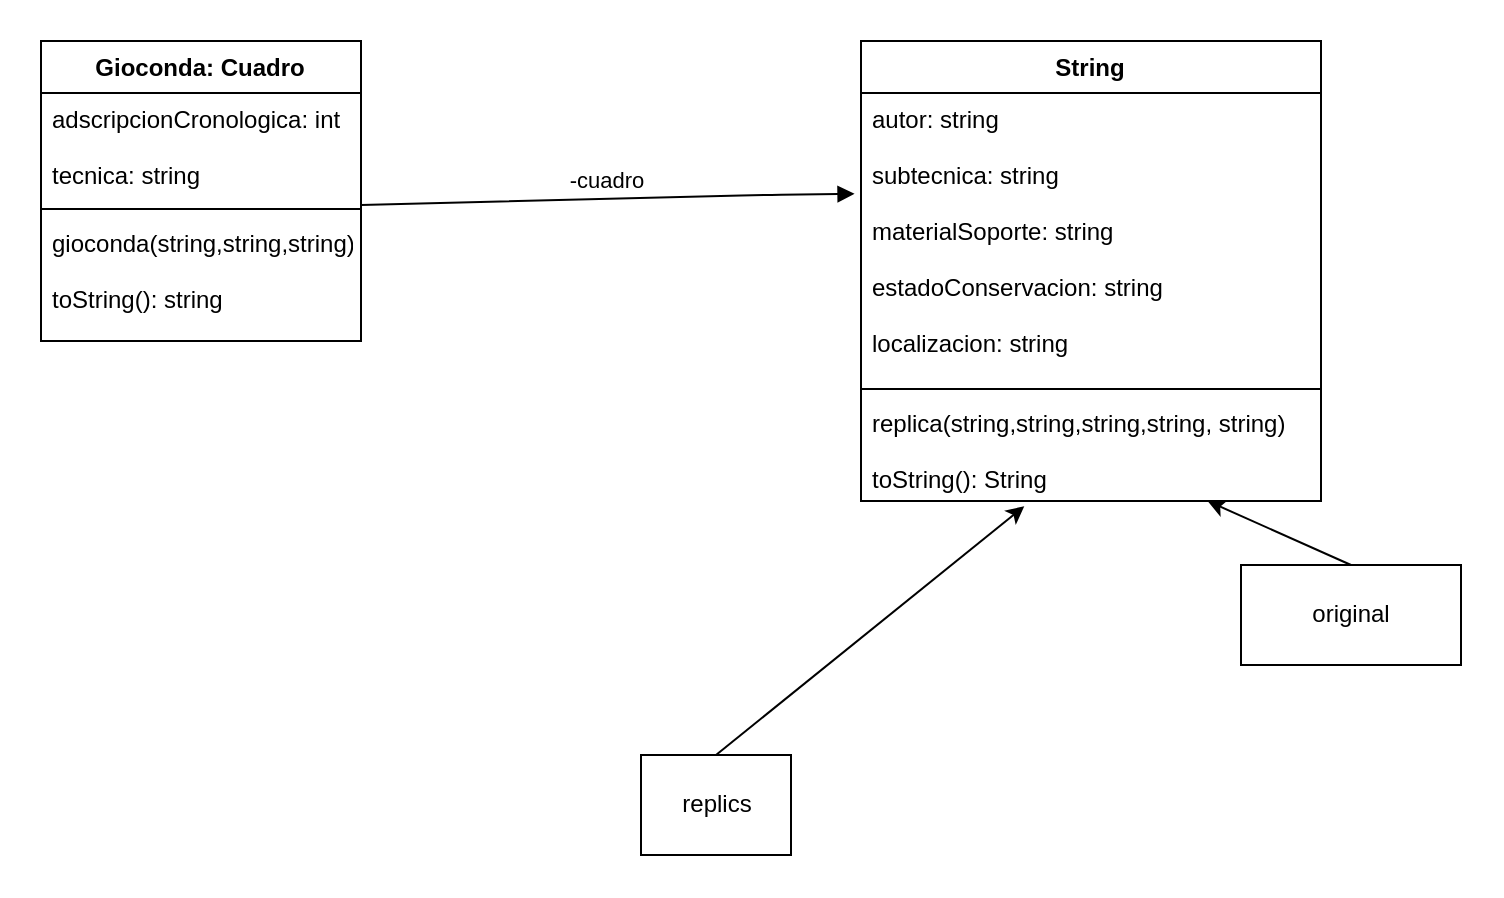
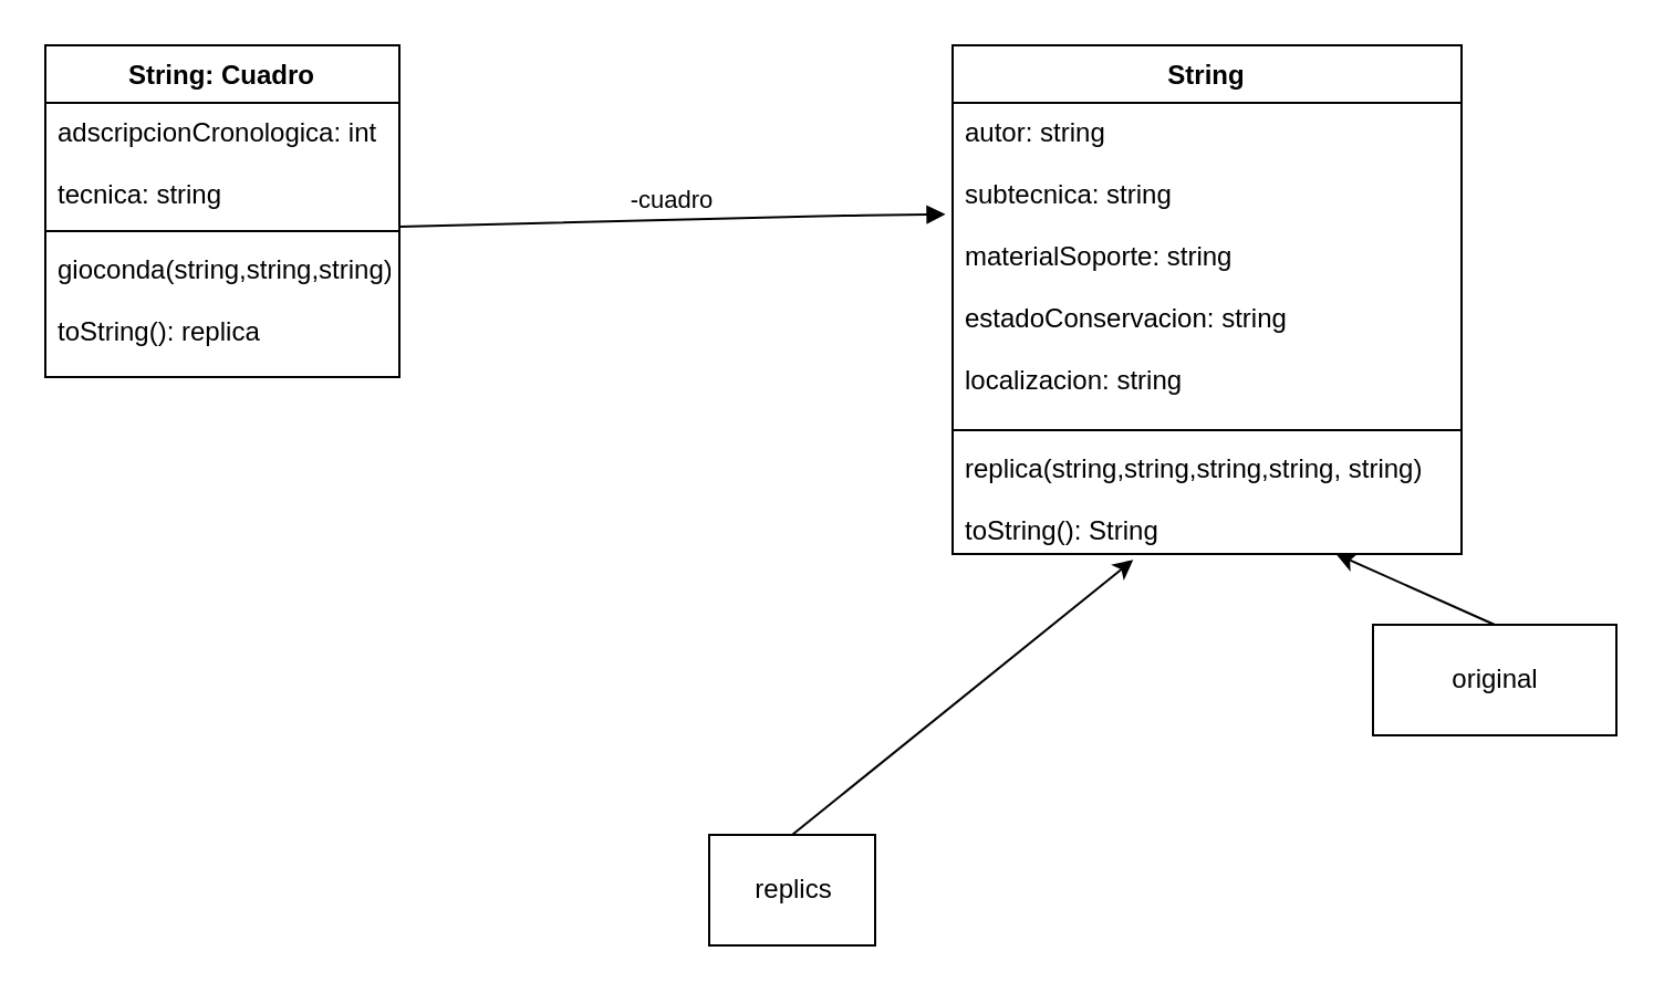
- <mxCell id="2" value="Gioconda: Cuadro" style="swimlane;fontStyle=1;align=center;verticalAlign=top;childLayout=stackLayout;horizontal=1;startSize=26;horizontalStack=0;resizeParent=1;resizeParentMax=0;resizeLast=0;collapsible=1;marginBottom=0;" vertex="1" parent="1"><mxGeometry x="20" y="20" width="160" height="150" as="geometry" /></mxCell>
+ <mxCell id="2" value="String: Cuadro" style="swimlane;fontStyle=1;align=center;verticalAlign=top;childLayout=stackLayout;horizontal=1;startSize=26;horizontalStack=0;resizeParent=1;resizeParentMax=0;resizeLast=0;collapsible=1;marginBottom=0;" vertex="1" parent="1"><mxGeometry x="20" y="20" width="160" height="150" as="geometry" /></mxCell>
- <mxCell id="5" value="gioconda(string,string,string)&#10;&#10;toString(): string" style="text;strokeColor=none;fillColor=none;align=left;verticalAlign=top;spacingLeft=4;spacingRight=4;overflow=hidden;rotatable=0;points=[[0,0.5],[1,0.5]];portConstraint=eastwest;" vertex="1" parent="2"><mxGeometry y="88" width="160" height="62" as="geometry" /></mxCell>
+ <mxCell id="5" value="gioconda(string,string,string)&#10;&#10;toString(): replica" style="text;strokeColor=none;fillColor=none;align=left;verticalAlign=top;spacingLeft=4;spacingRight=4;overflow=hidden;rotatable=0;points=[[0,0.5],[1,0.5]];portConstraint=eastwest;" vertex="1" parent="2"><mxGeometry y="88" width="160" height="62" as="geometry" /></mxCell>
